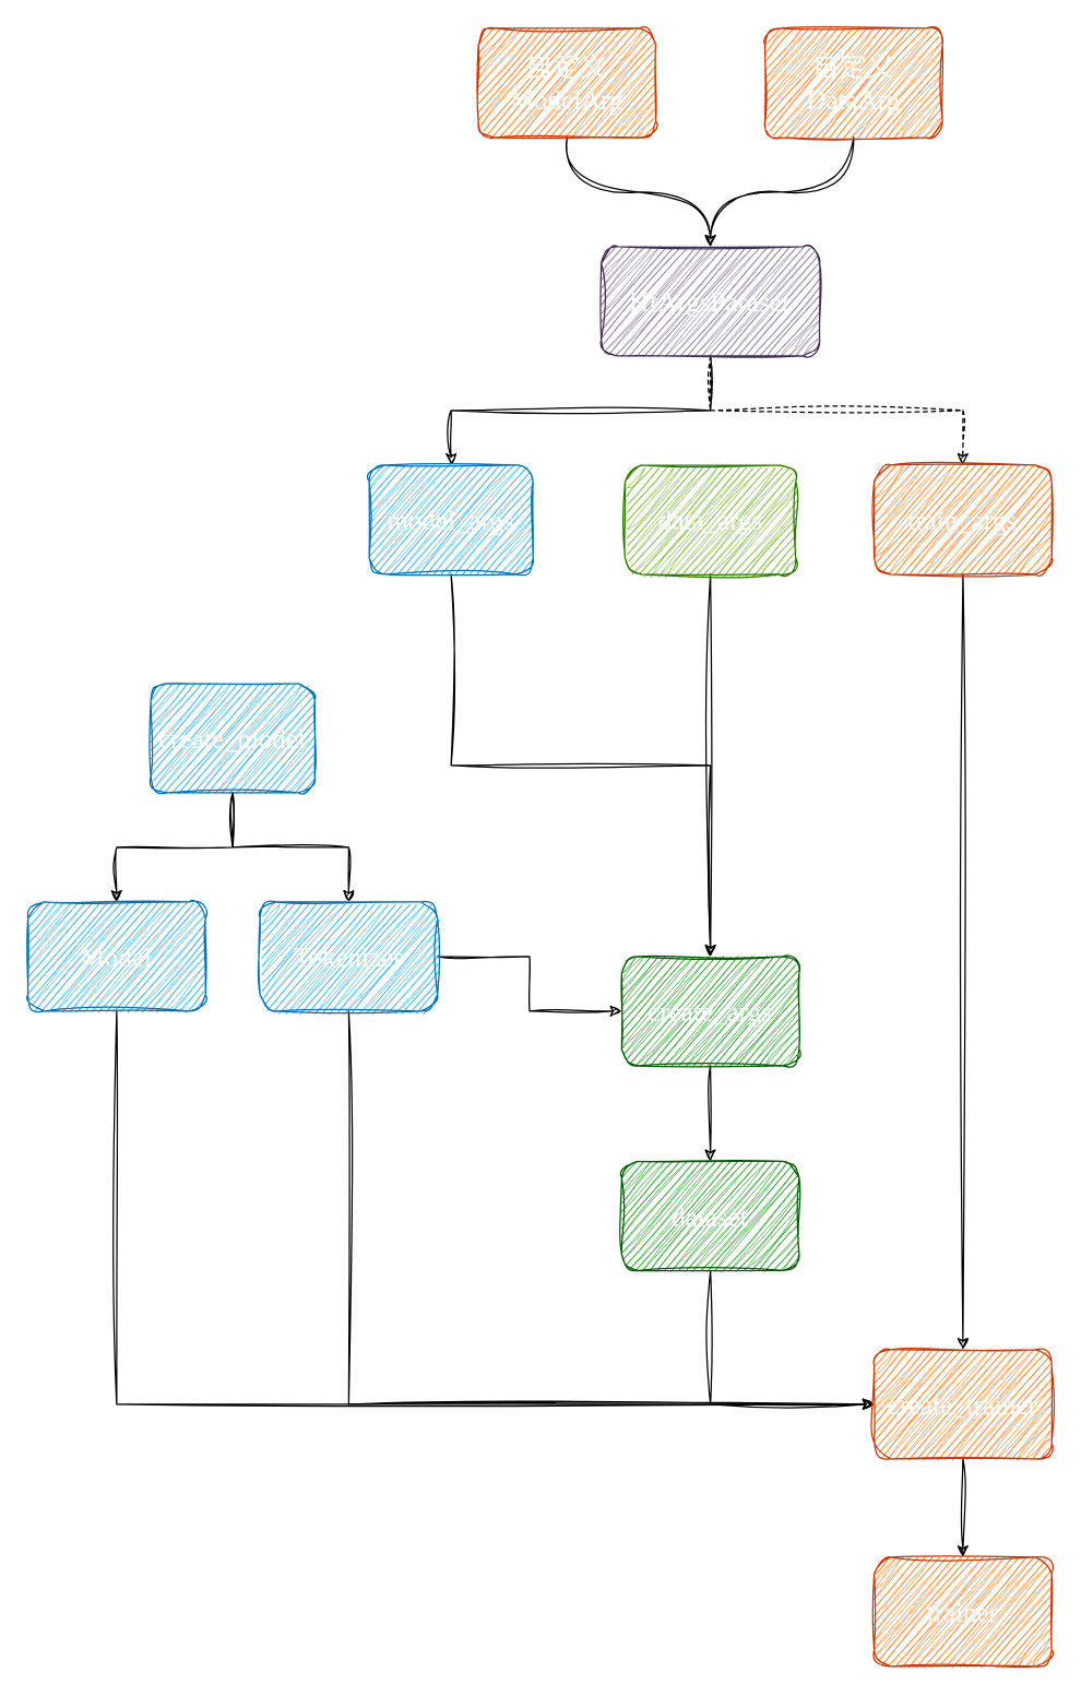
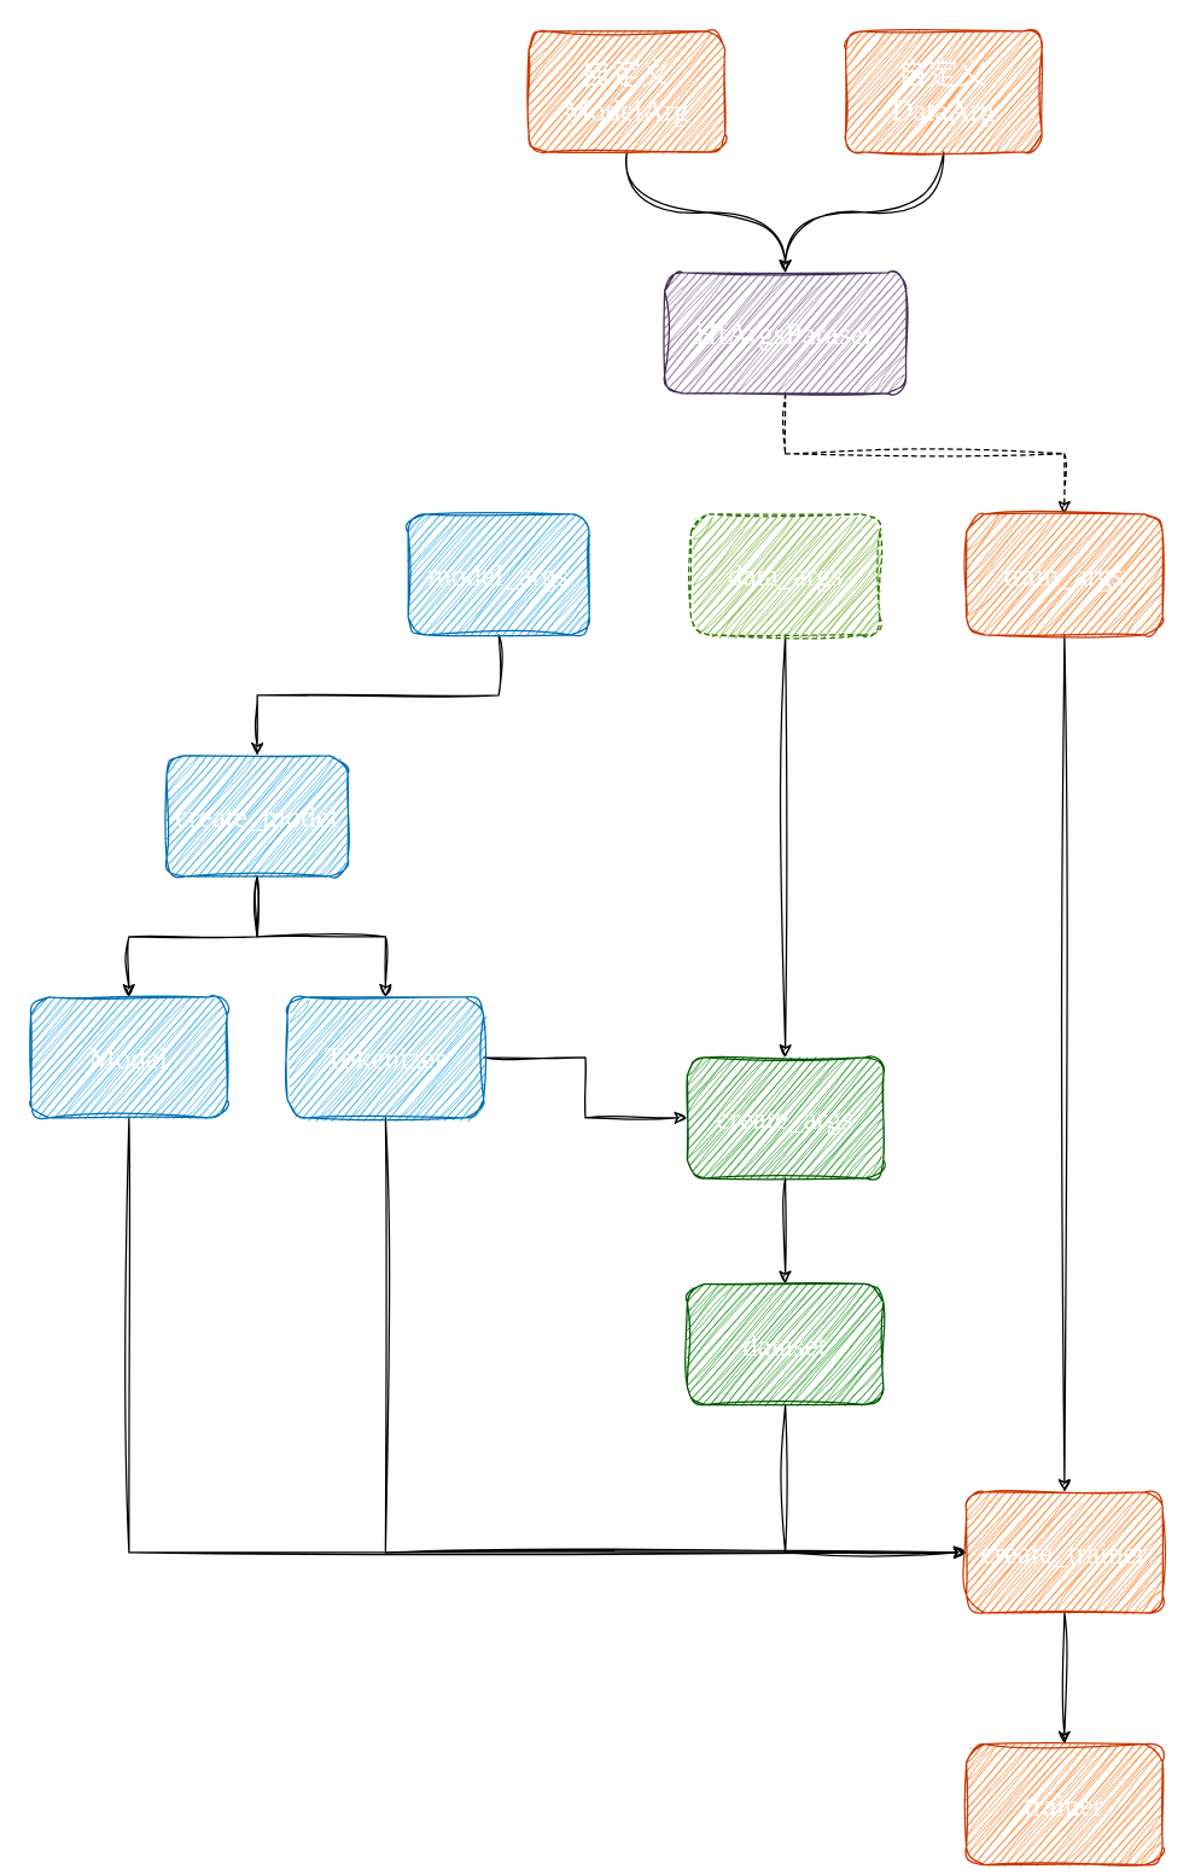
- <mxCell id="6" style="edgeStyle=orthogonalEdgeStyle;rounded=0;sketch=1;hachureGap=4;jiggle=2;curveFitting=1;orthogonalLoop=1;jettySize=auto;html=1;exitX=0.5;exitY=1;exitDx=0;exitDy=0;entryX=0.5;entryY=0;entryDx=0;entryDy=0;fontFamily=Architects Daughter;fontSource=https%3A%2F%2Ffonts.googleapis.com%2Fcss%3Ffamily%3DArchitects%2BDaughter;fontSize=16;" edge="1" parent="1" source="8" target="10"><mxGeometry relative="1" as="geometry" /></mxCell>
- <mxCell id="12" value="data_args" style="rounded=1;whiteSpace=wrap;html=1;sketch=1;hachureGap=4;jiggle=2;curveFitting=1;fontFamily=Architects Daughter;fontSource=https%3A%2F%2Ffonts.googleapis.com%2Fcss%3Ffamily%3DArchitects%2BDaughter;fontSize=20;fillColor=#60a917;fontColor=#ffffff;strokeColor=#2D7600;" vertex="1" parent="1"><mxGeometry x="457.5" y="340" width="125" height="80" as="geometry" /></mxCell>
+ <mxCell id="12" value="data_args" style="rounded=1;whiteSpace=wrap;html=1;sketch=1;hachureGap=4;jiggle=2;curveFitting=1;fontFamily=Architects Daughter;fontSource=https%3A%2F%2Ffonts.googleapis.com%2Fcss%3Ffamily%3DArchitects%2BDaughter;fontSize=20;fillColor=#60a917;fontColor=#ffffff;strokeColor=#2D7600;dashed=1;" vertex="1" parent="1"><mxGeometry x="457.5" y="340" width="125" height="80" as="geometry" /></mxCell>
- <mxCell id="9" style="edgeStyle=orthogonalEdgeStyle;rounded=0;sketch=1;hachureGap=4;jiggle=2;curveFitting=1;orthogonalLoop=1;jettySize=auto;html=1;exitX=0.5;exitY=1;exitDx=0;exitDy=0;fontFamily=Architects Daughter;fontSource=https%3A%2F%2Ffonts.googleapis.com%2Fcss%3Ffamily%3DArchitects%2BDaughter;fontSize=16;" edge="1" parent="1" source="10" target="24"><mxGeometry relative="1" as="geometry" /></mxCell>
+ <mxCell id="9" style="edgeStyle=orthogonalEdgeStyle;rounded=0;sketch=1;hachureGap=4;jiggle=2;curveFitting=1;orthogonalLoop=1;jettySize=auto;html=1;exitX=0.5;exitY=1;exitDx=0;exitDy=0;entryX=0.5;entryY=0;entryDx=0;entryDy=0;fontFamily=Architects Daughter;fontSource=https%3A%2F%2Ffonts.googleapis.com%2Fcss%3Ffamily%3DArchitects%2BDaughter;fontSize=16;" edge="1" parent="1" source="10" target="17"><mxGeometry relative="1" as="geometry" /></mxCell>
- <mxCell id="29" value="trainer" style="rounded=1;whiteSpace=wrap;html=1;sketch=1;hachureGap=4;jiggle=2;curveFitting=1;fontFamily=Architects Daughter;fontSource=https%3A%2F%2Ffonts.googleapis.com%2Fcss%3Ffamily%3DArchitects%2BDaughter;fontSize=20;fillColor=#fa6800;fontColor=#FFFFFF;strokeColor=#C73500;" vertex="1" parent="1"><mxGeometry x="640" y="1140" width="130" height="80" as="geometry" /></mxCell>
+ <mxCell id="29" value="trainer" style="rounded=1;whiteSpace=wrap;html=1;sketch=1;hachureGap=4;jiggle=2;curveFitting=1;fontFamily=Architects Daughter;fontSource=https%3A%2F%2Ffonts.googleapis.com%2Fcss%3Ffamily%3DArchitects%2BDaughter;fontSize=20;fillColor=#fa6800;fontColor=#FFFFFF;strokeColor=#C73500;" vertex="1" parent="1"><mxGeometry x="640" y="1155" width="130" height="80" as="geometry" /></mxCell>
